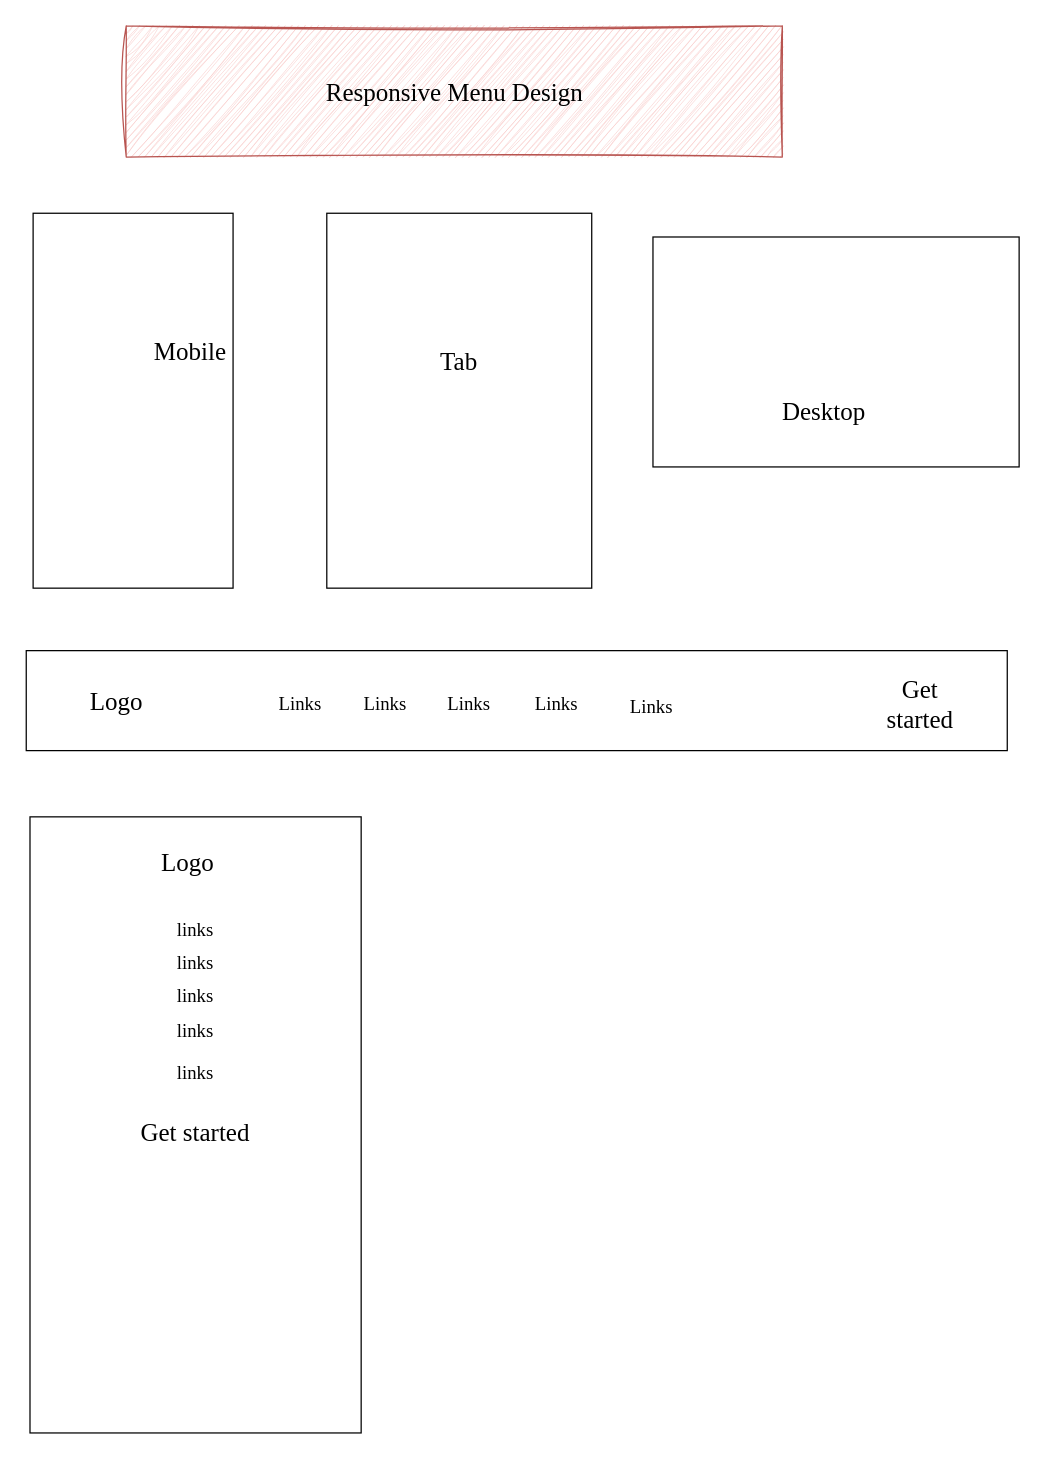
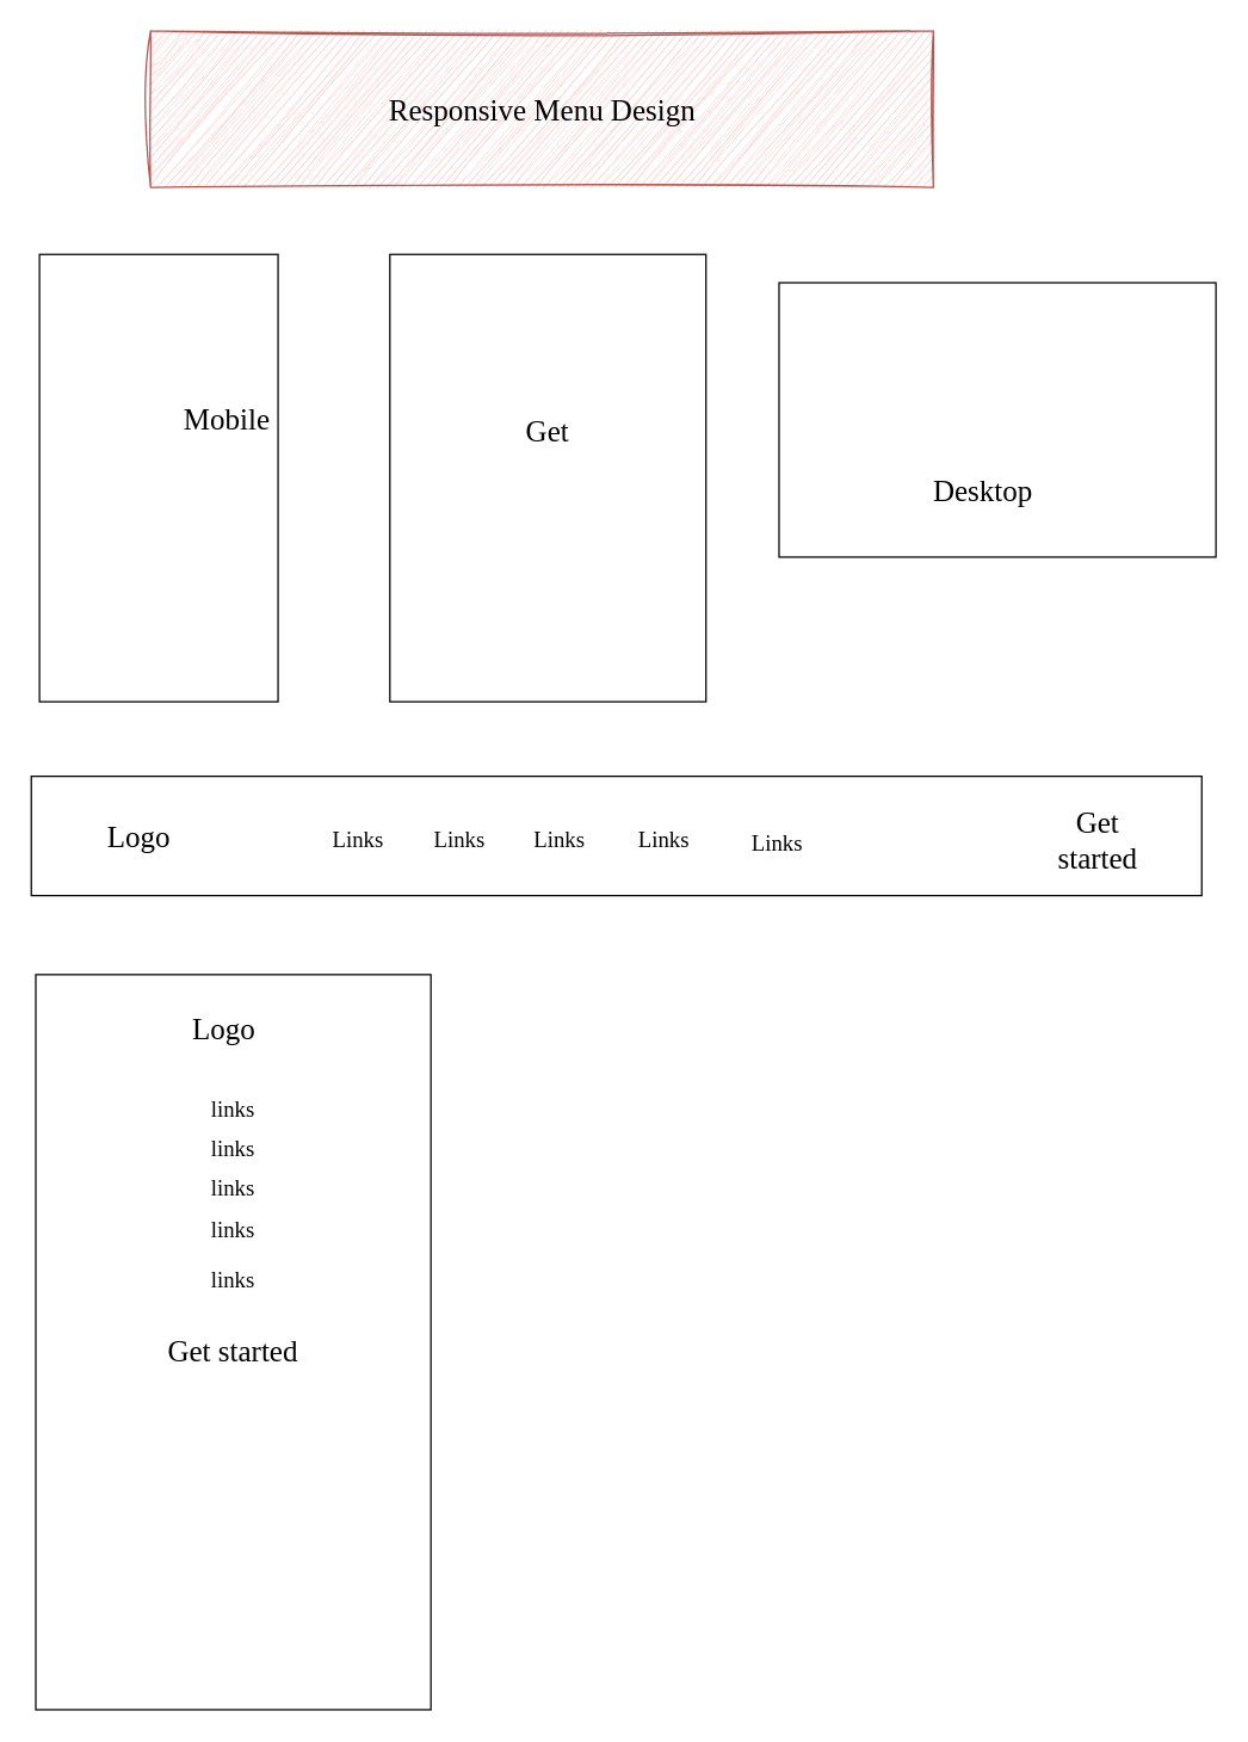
- <mxCell id="8" value="Tab" style="text;strokeColor=none;fillColor=none;html=1;align=center;verticalAlign=middle;whiteSpace=wrap;rounded=0;fontSize=20;fontFamily=Comic Sans MS;" vertex="1" parent="1"><mxGeometry x="337" y="273" width="60" height="30" as="geometry" /></mxCell>
+ <mxCell id="8" value="Get" style="text;strokeColor=none;fillColor=none;html=1;align=center;verticalAlign=middle;whiteSpace=wrap;rounded=0;fontSize=20;fontFamily=Comic Sans MS;" vertex="1" parent="1"><mxGeometry x="337" y="273" width="60" height="30" as="geometry" /></mxCell>
